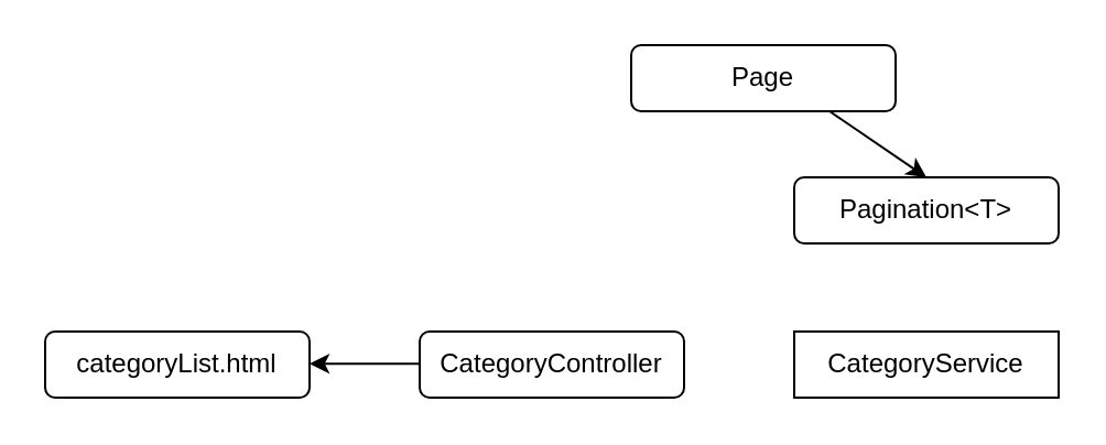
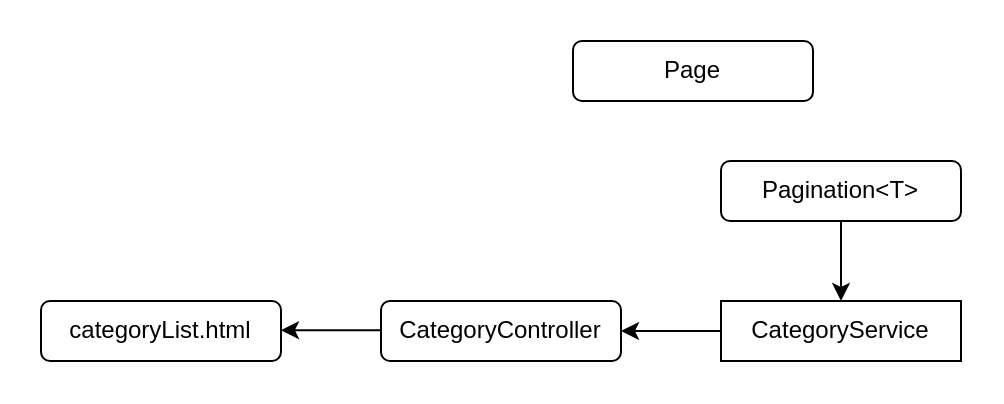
- <mxCell id="5" value="" style="endArrow=classic;html=1;exitX=0.75;exitY=1;exitDx=0;exitDy=0;entryX=0.5;entryY=0;entryDx=0;entryDy=0;" edge="1" parent="1" source="2" target="3"><mxGeometry width="50" height="50" relative="1" as="geometry"><mxPoint x="300" y="120" as="sourcePoint" /><mxPoint x="350" y="70" as="targetPoint" /></mxGeometry></mxCell>
+ <mxCell id="6" value="" style="endArrow=classic;html=1;exitX=0.5;exitY=1;exitDx=0;exitDy=0;entryX=0.5;entryY=0;entryDx=0;entryDy=0;" edge="1" parent="1" source="3" target="4"><mxGeometry width="50" height="50" relative="1" as="geometry"><mxPoint x="420" y="260" as="sourcePoint" /><mxPoint x="470" y="210" as="targetPoint" /></mxGeometry></mxCell>
+ <mxCell id="8" value="" style="endArrow=classic;html=1;entryX=1;entryY=0.5;entryDx=0;entryDy=0;exitX=0;exitY=0.5;exitDx=0;exitDy=0;" edge="1" parent="1" source="4" target="7"><mxGeometry width="50" height="50" relative="1" as="geometry"><mxPoint x="290" y="260" as="sourcePoint" /><mxPoint x="340" y="210" as="targetPoint" /></mxGeometry></mxCell>
